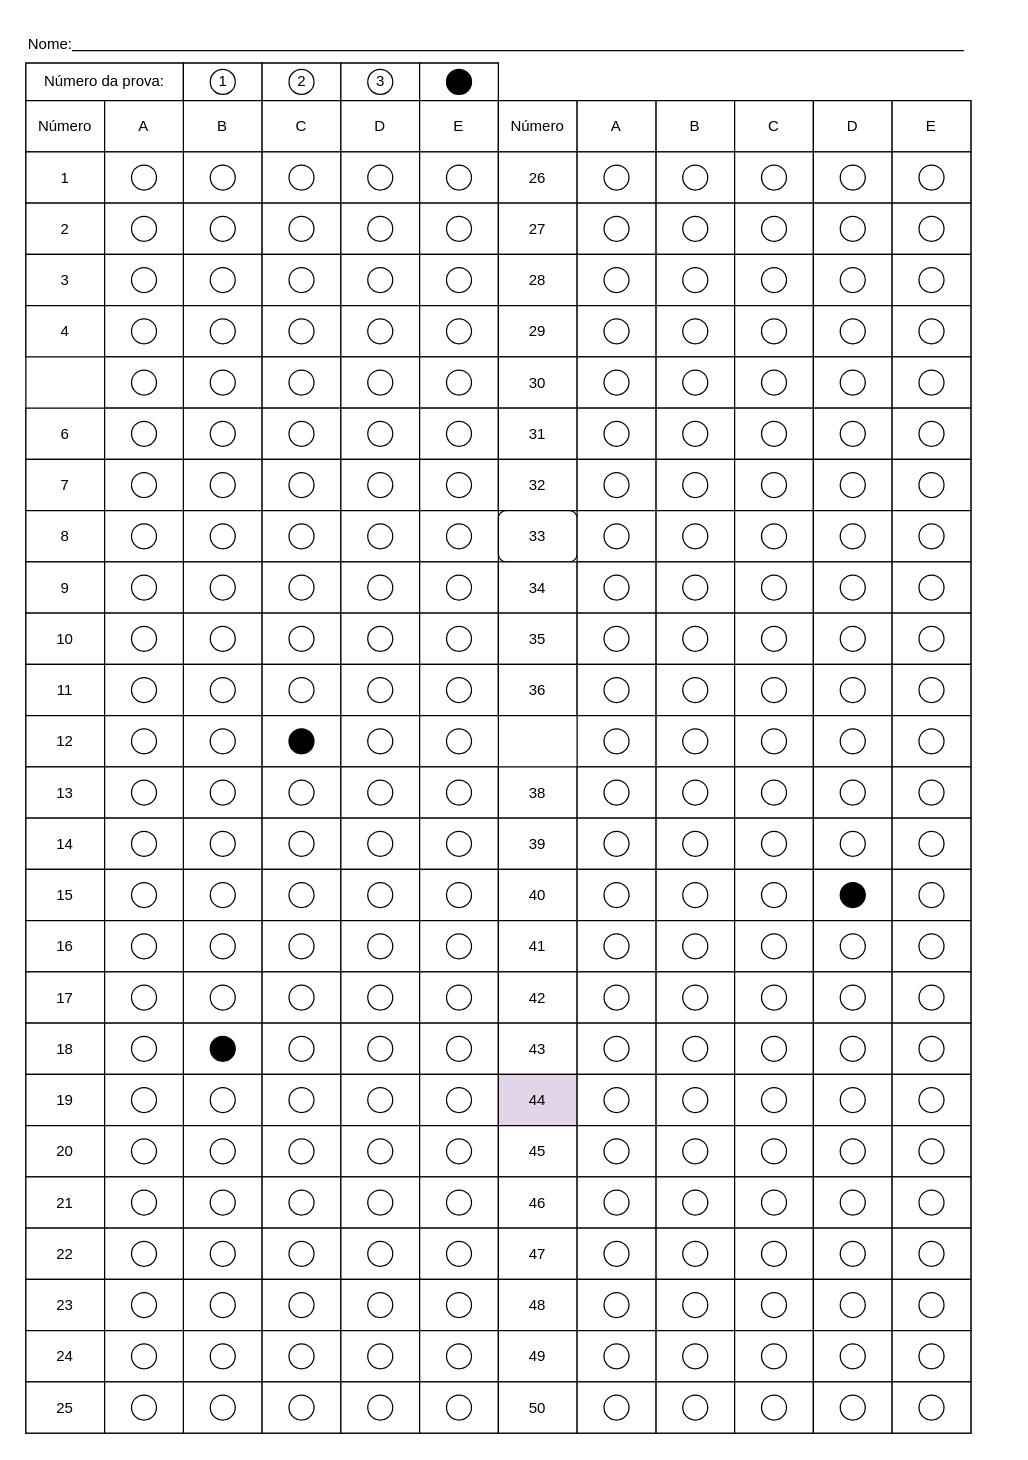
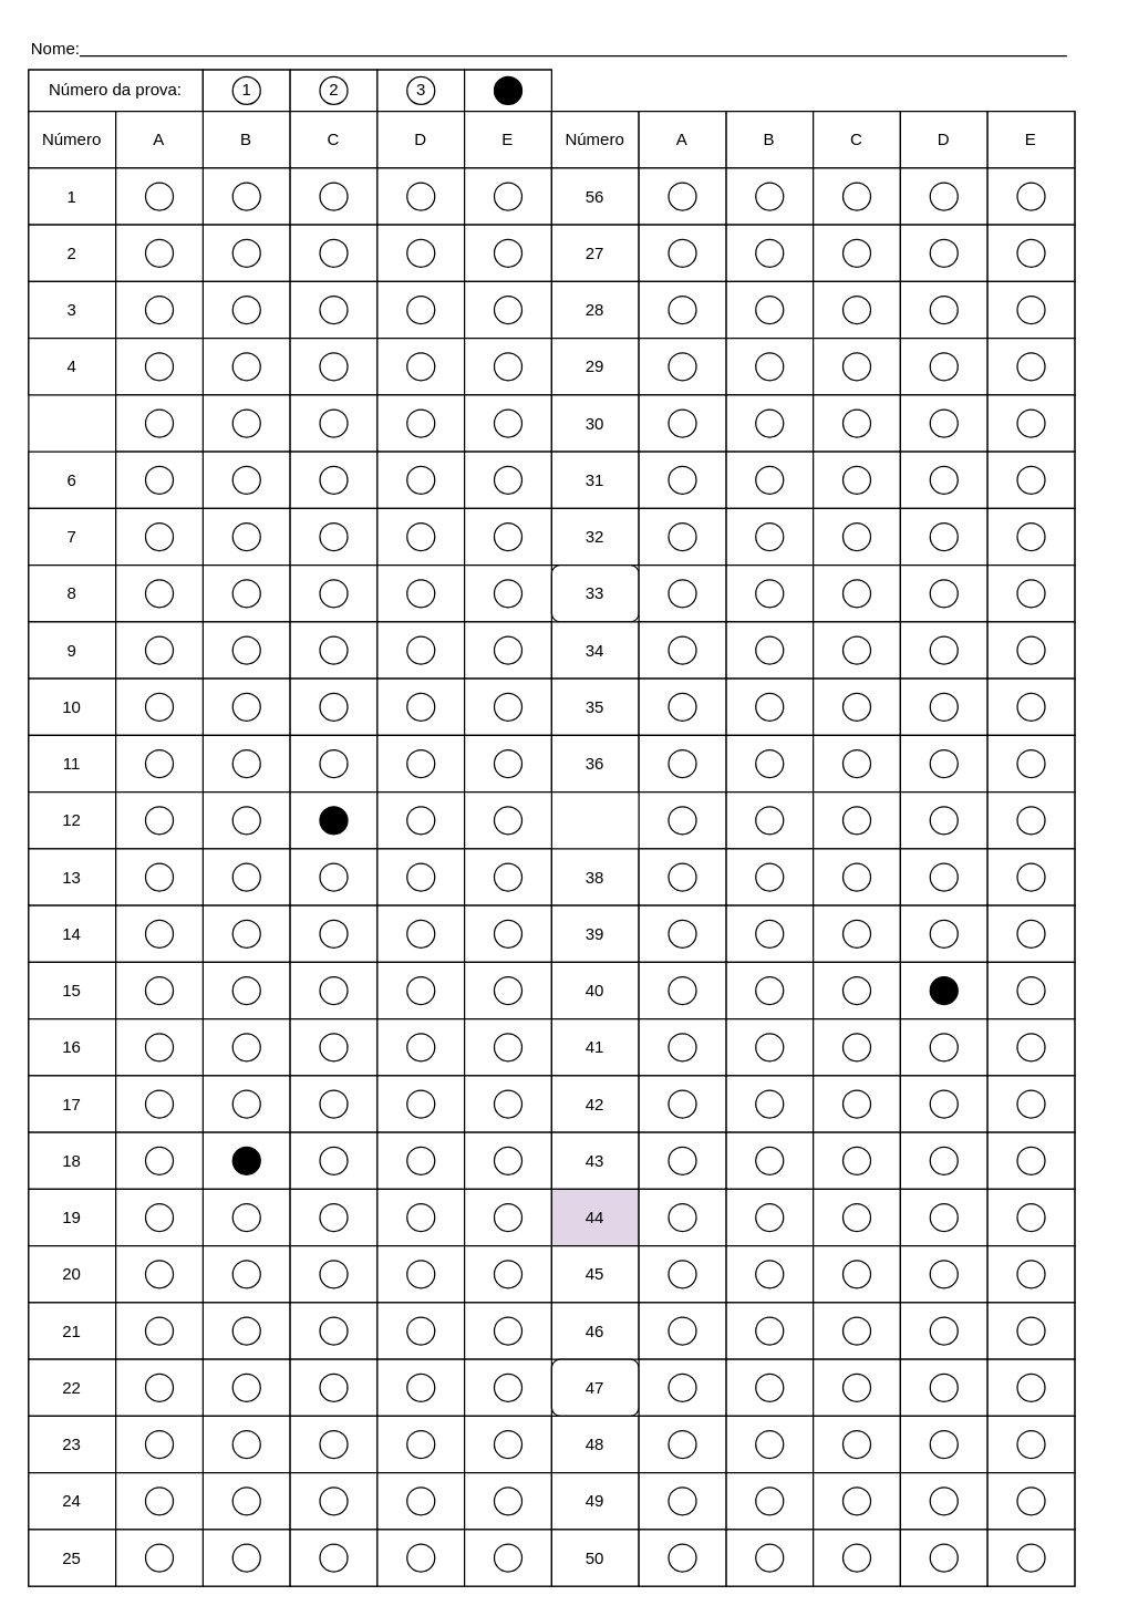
- <mxCell id="36" value="26" style="rounded=0;whiteSpace=wrap;html=1;" parent="1" vertex="1"><mxGeometry x="398" y="121" width="63" height="41" as="geometry" /></mxCell>
+ <mxCell id="36" value="56" style="rounded=0;whiteSpace=wrap;html=1;" parent="1" vertex="1"><mxGeometry x="398" y="121" width="63" height="41" as="geometry" /></mxCell>
- <mxCell id="496" value="47" style="rounded=0;whiteSpace=wrap;html=1;" parent="1" vertex="1"><mxGeometry x="398" y="982" width="63" height="41" as="geometry" /></mxCell>
+ <mxCell id="496" value="47" style="whiteSpace=wrap;html=1;rounded=1;" parent="1" vertex="1"><mxGeometry x="398" y="982" width="63" height="41" as="geometry" /></mxCell>
